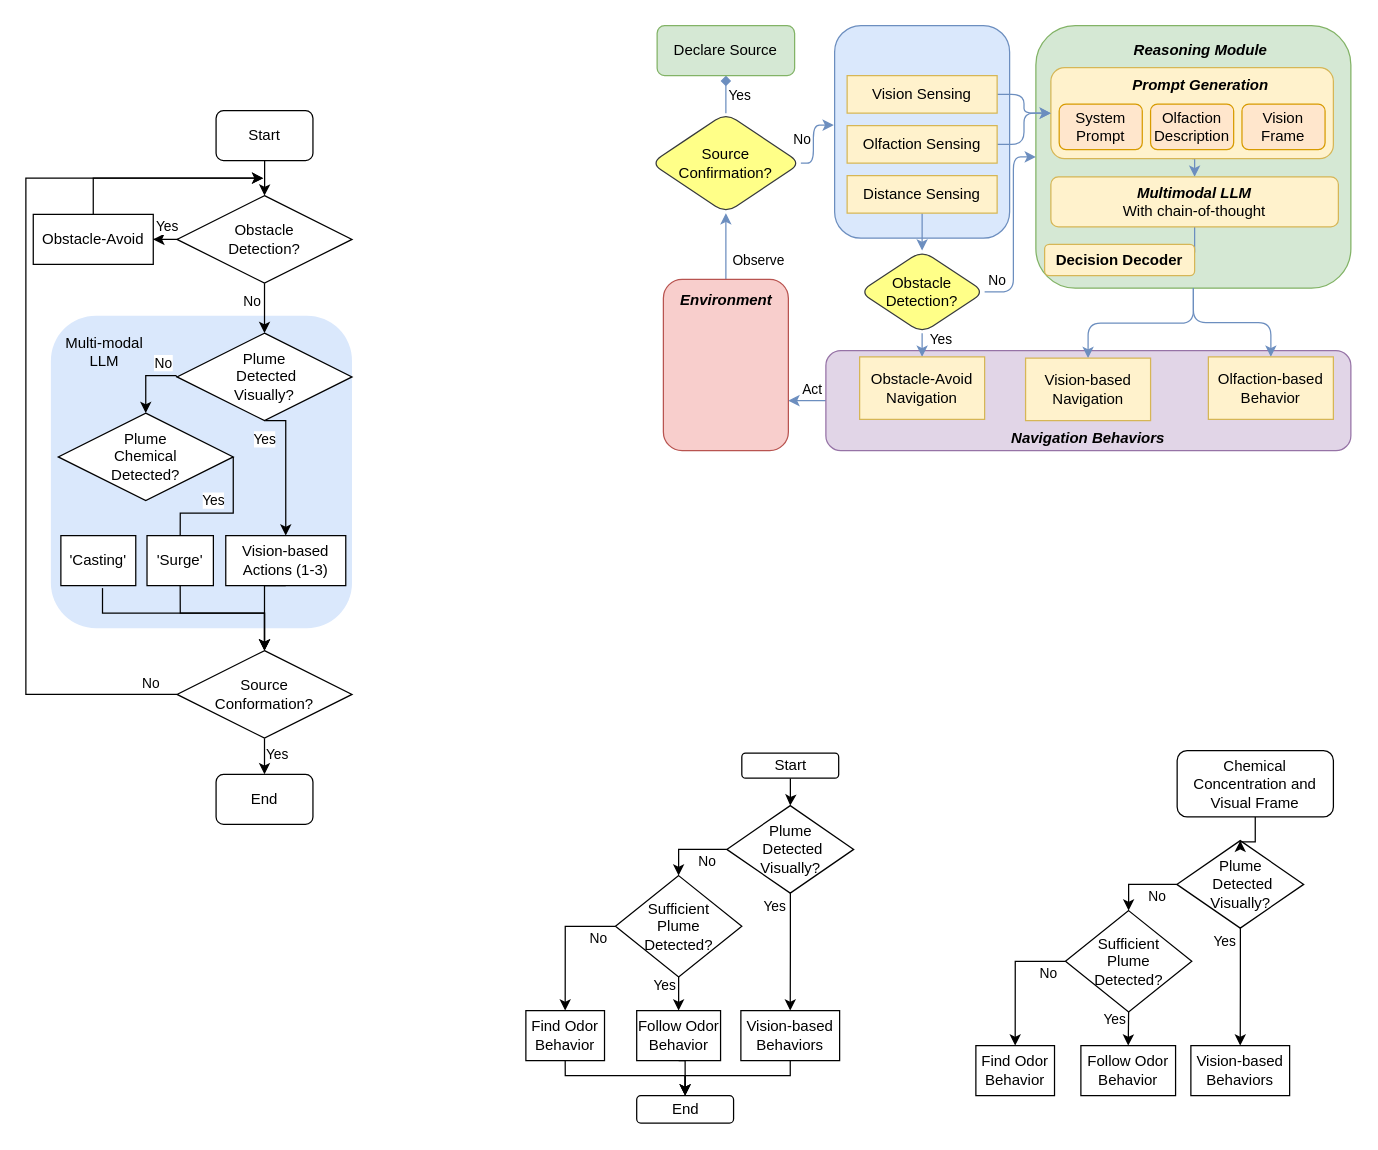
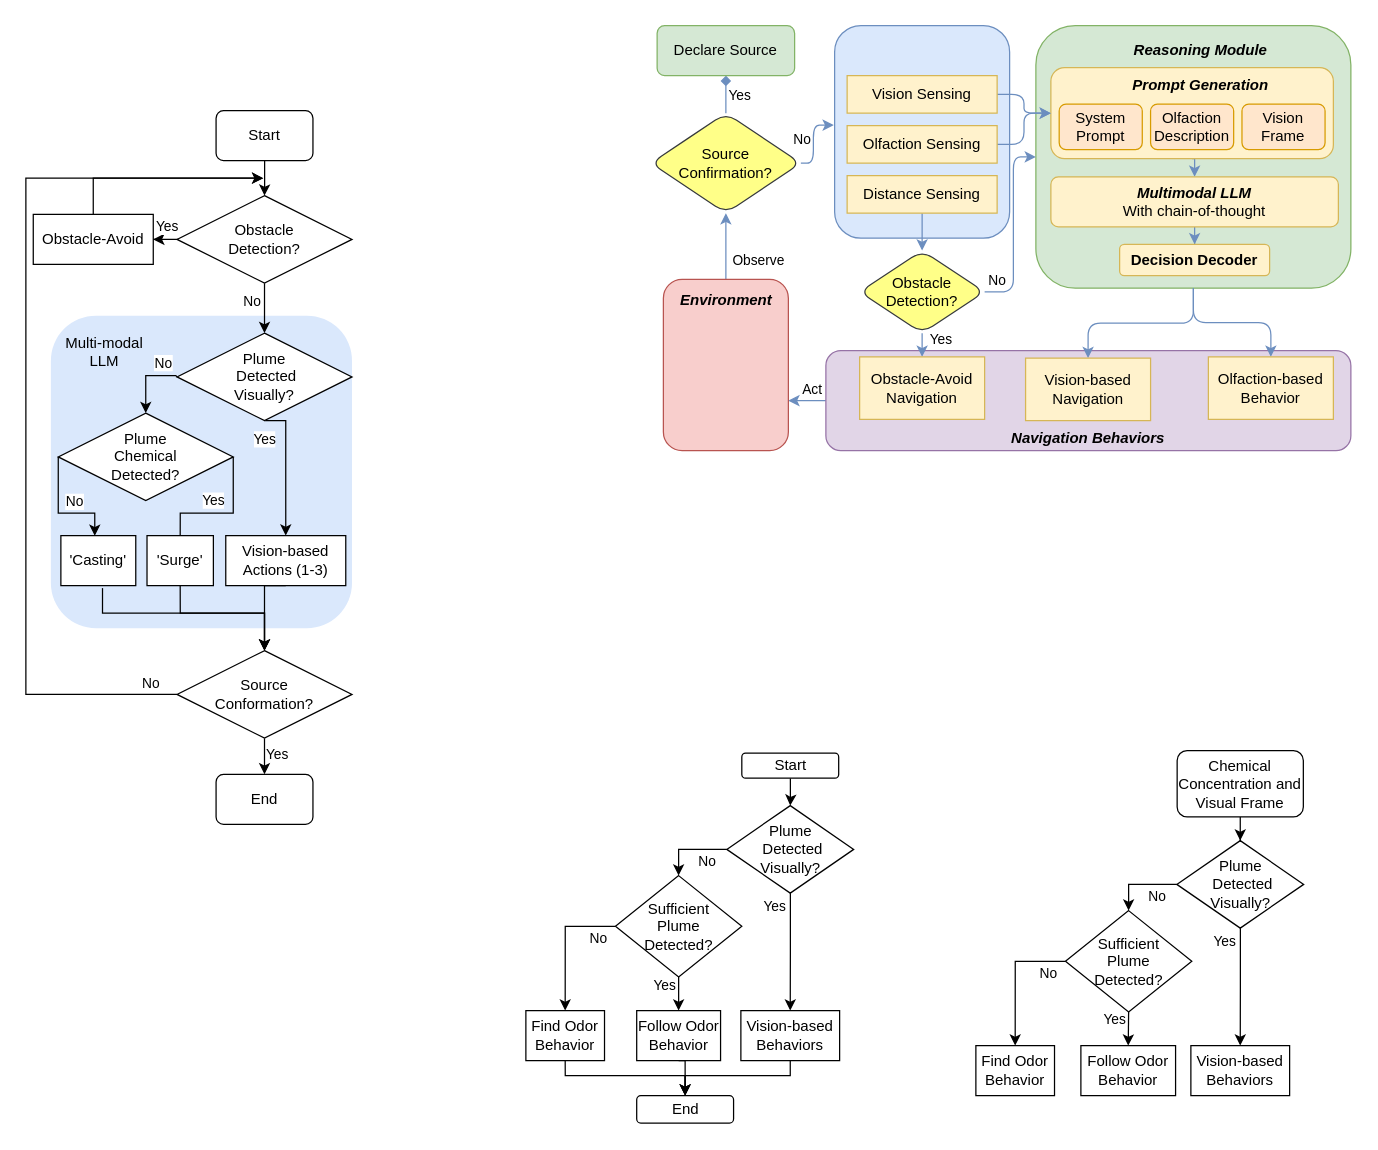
- <mxCell id="48" value="Decision Decoder" style="rounded=1;whiteSpace=wrap;html=1;fontStyle=1;fillColor=#fff2cc;strokeColor=#d6b656;" parent="1" vertex="1"><mxGeometry x="835" y="195" width="120" height="25" as="geometry" /></mxCell>
+ <mxCell id="48" value="Decision Decoder" style="rounded=1;whiteSpace=wrap;html=1;fontStyle=1;fillColor=#fff2cc;strokeColor=#d6b656;" parent="1" vertex="1"><mxGeometry x="895" y="195" width="120" height="25" as="geometry" /></mxCell>
+ <mxCell id="74" style="edgeStyle=orthogonalEdgeStyle;rounded=0;orthogonalLoop=1;jettySize=auto;html=1;entryX=0.453;entryY=0.004;entryDx=0;entryDy=0;entryPerimeter=0;exitX=0;exitY=0.5;exitDx=0;exitDy=0;" parent="1" source="20" target="73" edge="1"><mxGeometry relative="1" as="geometry"><Array as="points"><mxPoint x="46" y="410" /><mxPoint x="75" y="410" /></Array></mxGeometry></mxCell>
+ <mxCell id="75" value="No" style="edgeLabel;html=1;align=center;verticalAlign=middle;resizable=0;points=[];" parent="74" vertex="1" connectable="0"><mxGeometry x="0.259" relative="1" as="geometry"><mxPoint y="-10" as="offset" /></mxGeometry></mxCell>
- <mxCell id="109" value="Chemical Concentration and Visual Frame" style="rounded=1;whiteSpace=wrap;html=1;" parent="1" vertex="1"><mxGeometry x="941.025" y="600" width="125" height="53" as="geometry" /></mxCell>
+ <mxCell id="109" value="Chemical Concentration and Visual Frame" style="rounded=1;whiteSpace=wrap;html=1;" parent="1" vertex="1"><mxGeometry x="941.025" y="600" width="100.95" height="53" as="geometry" /></mxCell>
